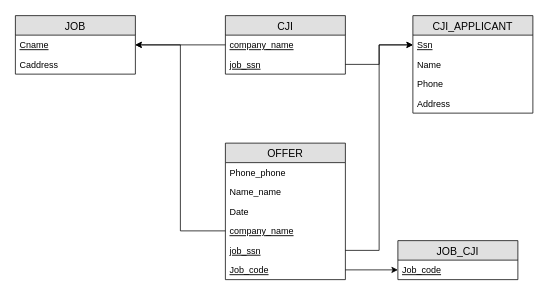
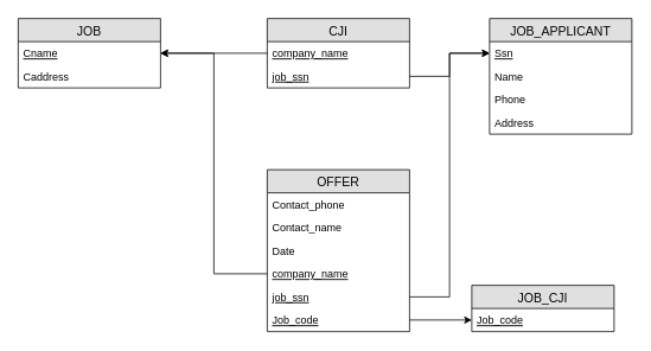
- <mxCell id="5" value="CJI_APPLICANT" style="swimlane;fontStyle=0;childLayout=stackLayout;horizontal=1;startSize=26;fillColor=#e0e0e0;horizontalStack=0;resizeParent=1;resizeParentMax=0;resizeLast=0;collapsible=1;marginBottom=0;swimlaneFillColor=#ffffff;align=center;fontSize=14;" vertex="1" parent="1"><mxGeometry x="550" y="20" width="160" height="130" as="geometry" /></mxCell>
+ <mxCell id="5" value="JOB_APPLICANT" style="swimlane;fontStyle=0;childLayout=stackLayout;horizontal=1;startSize=26;fillColor=#e0e0e0;horizontalStack=0;resizeParent=1;resizeParentMax=0;resizeLast=0;collapsible=1;marginBottom=0;swimlaneFillColor=#ffffff;align=center;fontSize=14;" vertex="1" parent="1"><mxGeometry x="550" y="20" width="160" height="130" as="geometry" /></mxCell>
- <mxCell id="13" value="Phone_phone" style="text;strokeColor=none;fillColor=none;spacingLeft=4;spacingRight=4;overflow=hidden;rotatable=0;points=[[0,0.5],[1,0.5]];portConstraint=eastwest;fontSize=12;fontStyle=0" vertex="1" parent="12"><mxGeometry y="26" width="160" height="26" as="geometry" /></mxCell>
+ <mxCell id="13" value="Contact_phone" style="text;strokeColor=none;fillColor=none;spacingLeft=4;spacingRight=4;overflow=hidden;rotatable=0;points=[[0,0.5],[1,0.5]];portConstraint=eastwest;fontSize=12;fontStyle=0" vertex="1" parent="12"><mxGeometry y="26" width="160" height="26" as="geometry" /></mxCell>
- <mxCell id="14" value="Name_name" style="text;strokeColor=none;fillColor=none;spacingLeft=4;spacingRight=4;overflow=hidden;rotatable=0;points=[[0,0.5],[1,0.5]];portConstraint=eastwest;fontSize=12;fontStyle=0" vertex="1" parent="12"><mxGeometry y="52" width="160" height="26" as="geometry" /></mxCell>
+ <mxCell id="14" value="Contact_name" style="text;strokeColor=none;fillColor=none;spacingLeft=4;spacingRight=4;overflow=hidden;rotatable=0;points=[[0,0.5],[1,0.5]];portConstraint=eastwest;fontSize=12;fontStyle=0" vertex="1" parent="12"><mxGeometry y="52" width="160" height="26" as="geometry" /></mxCell>
